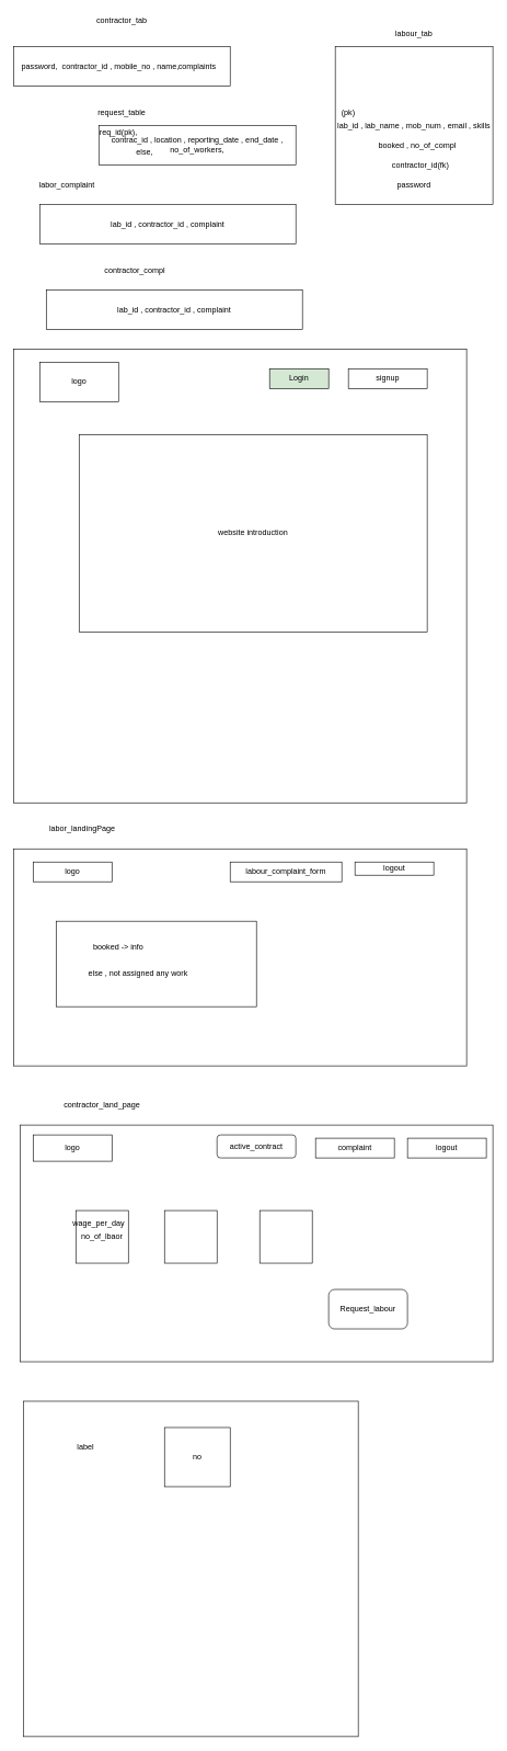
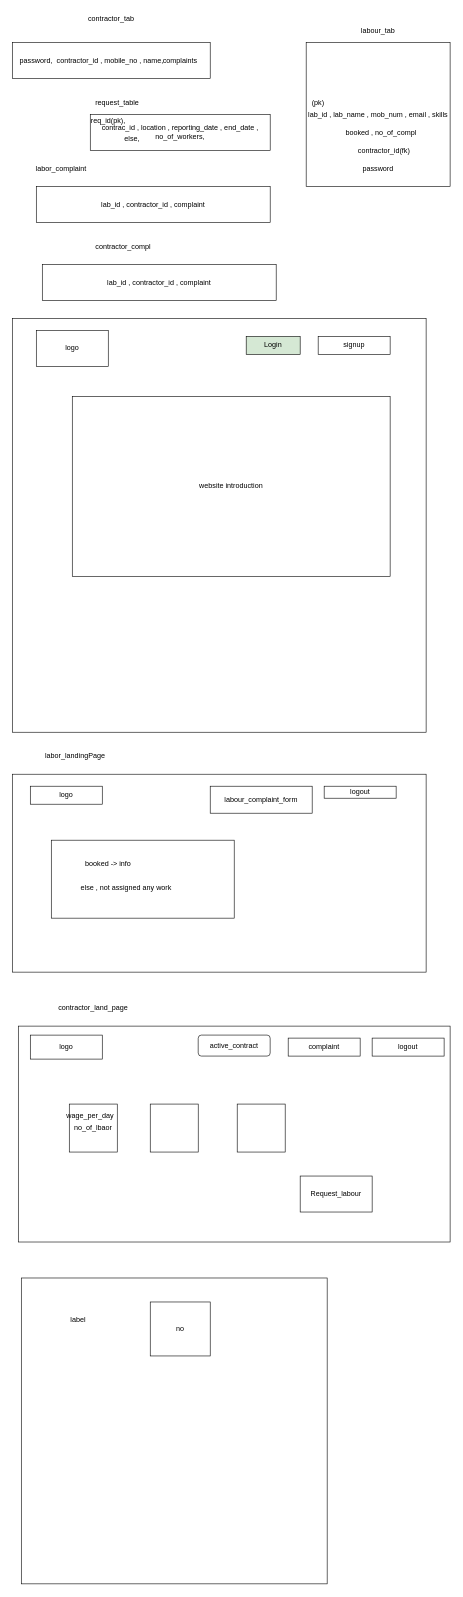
- <mxCell id="10" value="request_table" style="text;html=1;strokeColor=none;fillColor=none;align=center;verticalAlign=middle;whiteSpace=wrap;rounded=0;" vertex="1" parent="1"><mxGeometry x="70" y="160" width="230" height="20" as="geometry" /></mxCell>
+ <mxCell id="10" value="request_table" style="text;html=1;strokeColor=none;fillColor=none;align=center;verticalAlign=middle;whiteSpace=wrap;rounded=0;" vertex="1" parent="1"><mxGeometry x="80" y="160" width="230" height="20" as="geometry" /></mxCell>
- <mxCell id="26" value="labour_complaint_form" style="rounded=0;whiteSpace=wrap;html=1;" vertex="1" parent="1"><mxGeometry x="350" y="1310" width="170" height="30" as="geometry" /></mxCell>
+ <mxCell id="26" value="labour_complaint_form" style="rounded=0;whiteSpace=wrap;html=1;" vertex="1" parent="1"><mxGeometry x="350" y="1310" width="170" height="45" as="geometry" /></mxCell>
- <mxCell id="40" value="Request_labour" style="rounded=1;whiteSpace=wrap;html=1;" vertex="1" parent="1"><mxGeometry x="500" y="1960" width="120" height="60" as="geometry" /></mxCell>
+ <mxCell id="40" value="Request_labour" style="whiteSpace=wrap;html=1;rounded=0;" vertex="1" parent="1"><mxGeometry x="500" y="1960" width="120" height="60" as="geometry" /></mxCell>
